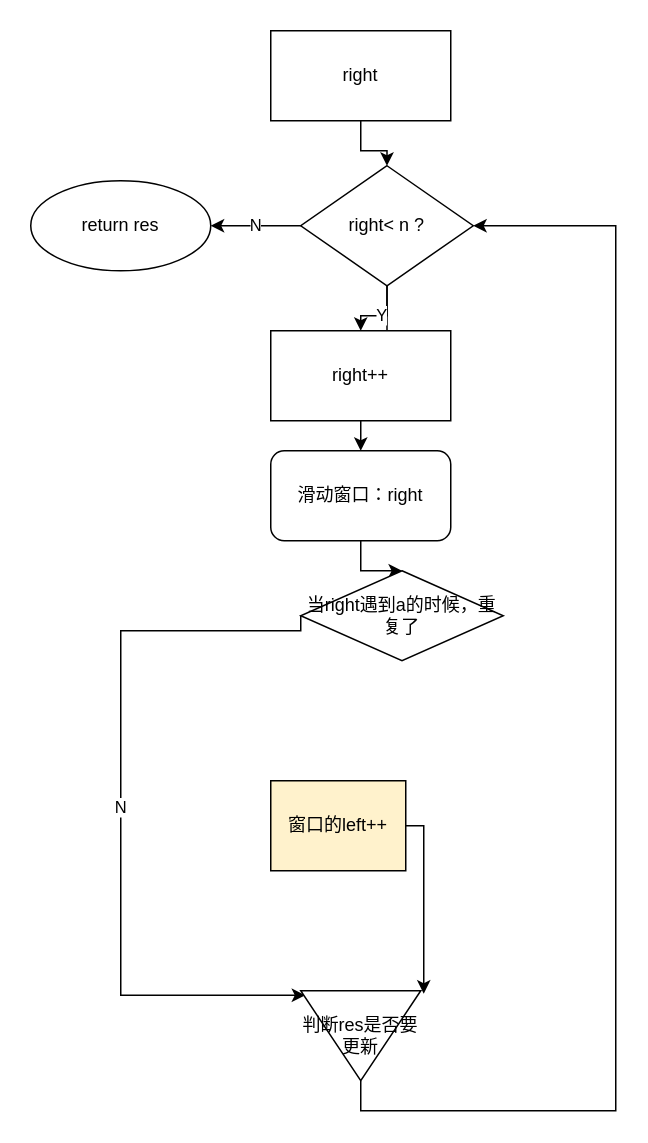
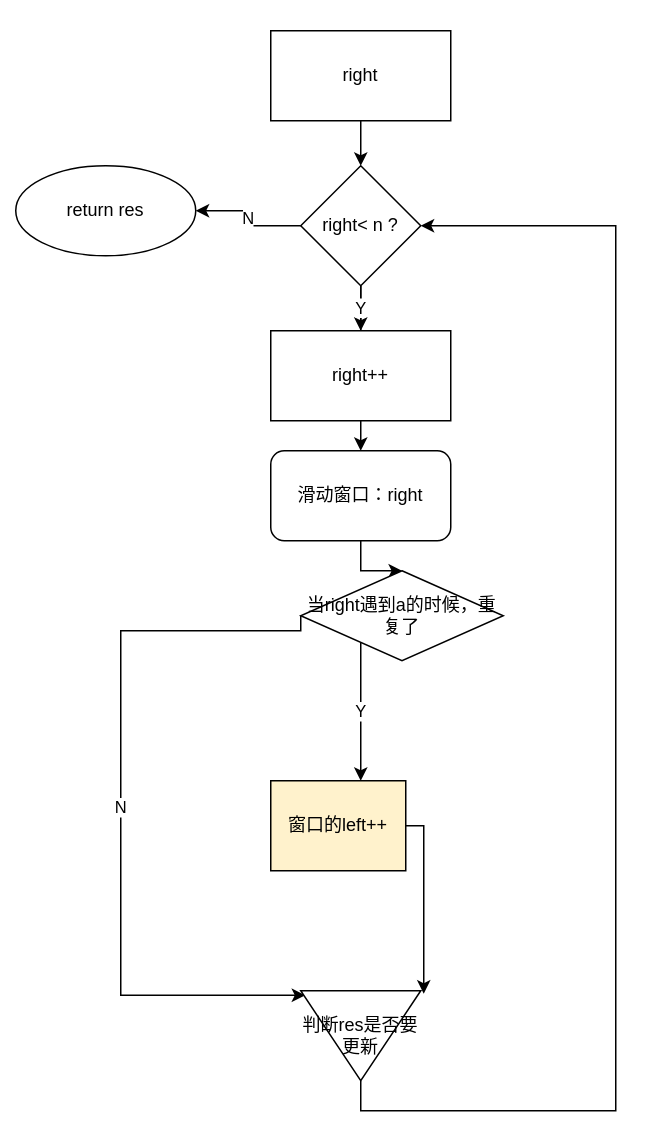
- <mxCell id="18" value="return res" style="ellipse;whiteSpace=wrap;html=1;rounded=0;" vertex="1" parent="1"><mxGeometry x="20" y="120" width="120" height="60" as="geometry" /></mxCell>
+ <mxCell id="18" value="return res" style="ellipse;whiteSpace=wrap;html=1;rounded=0;" vertex="1" parent="1"><mxGeometry x="10" y="110" width="120" height="60" as="geometry" /></mxCell>
- <mxCell id="14" value="right&amp;lt; n ?" style="rhombus;whiteSpace=wrap;html=1;rounded=0;" vertex="1" parent="1"><mxGeometry x="200" y="110" width="115" height="80" as="geometry" /></mxCell>
+ <mxCell id="14" value="right&amp;lt; n ?" style="rhombus;whiteSpace=wrap;html=1;rounded=0;" vertex="1" parent="1"><mxGeometry x="200" y="110" width="80" height="80" as="geometry" /></mxCell>
+ <mxCell id="6" value="Y" style="edgeStyle=orthogonalEdgeStyle;rounded=0;orthogonalLoop=1;jettySize=auto;html=1;" edge="1" parent="1" source="8" target="10"><mxGeometry relative="1" as="geometry"><Array as="points"><mxPoint x="240" y="460" /><mxPoint x="240" y="460" /></Array></mxGeometry></mxCell>
